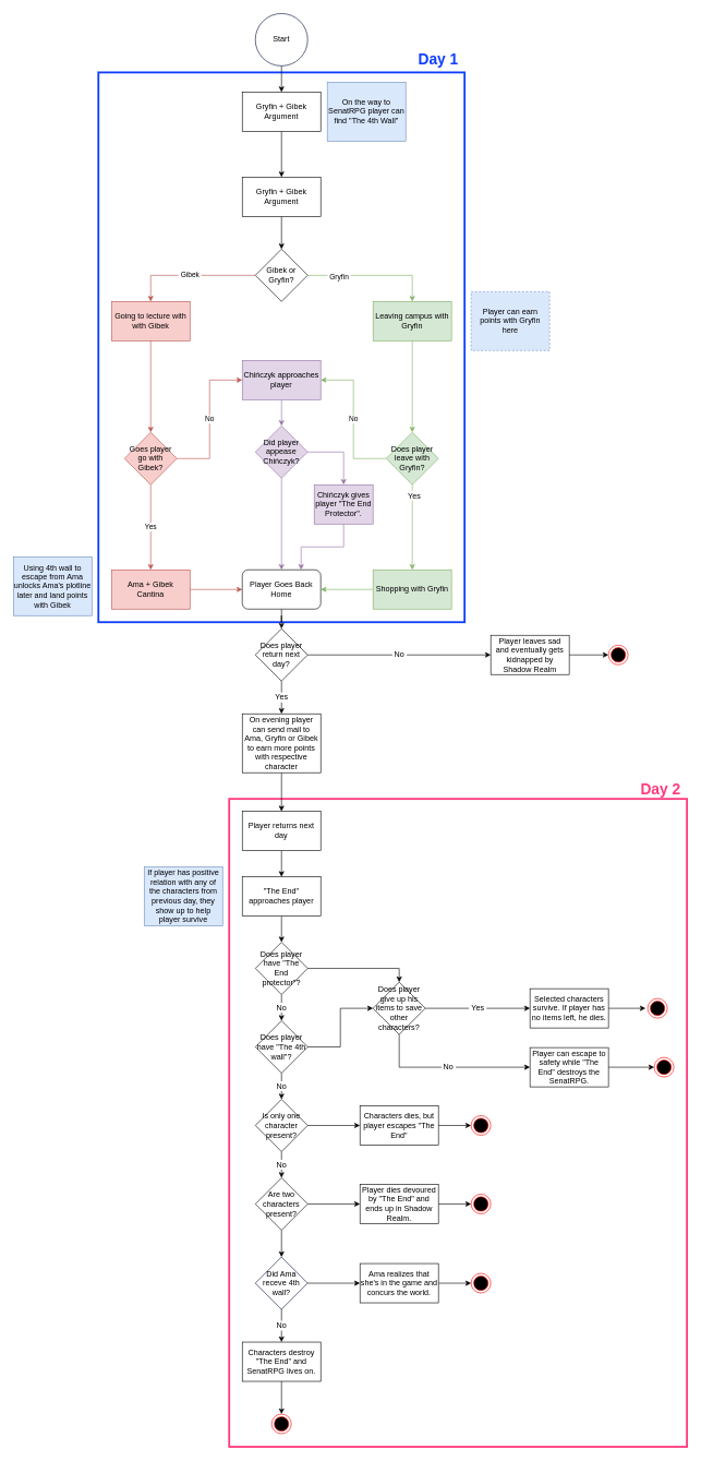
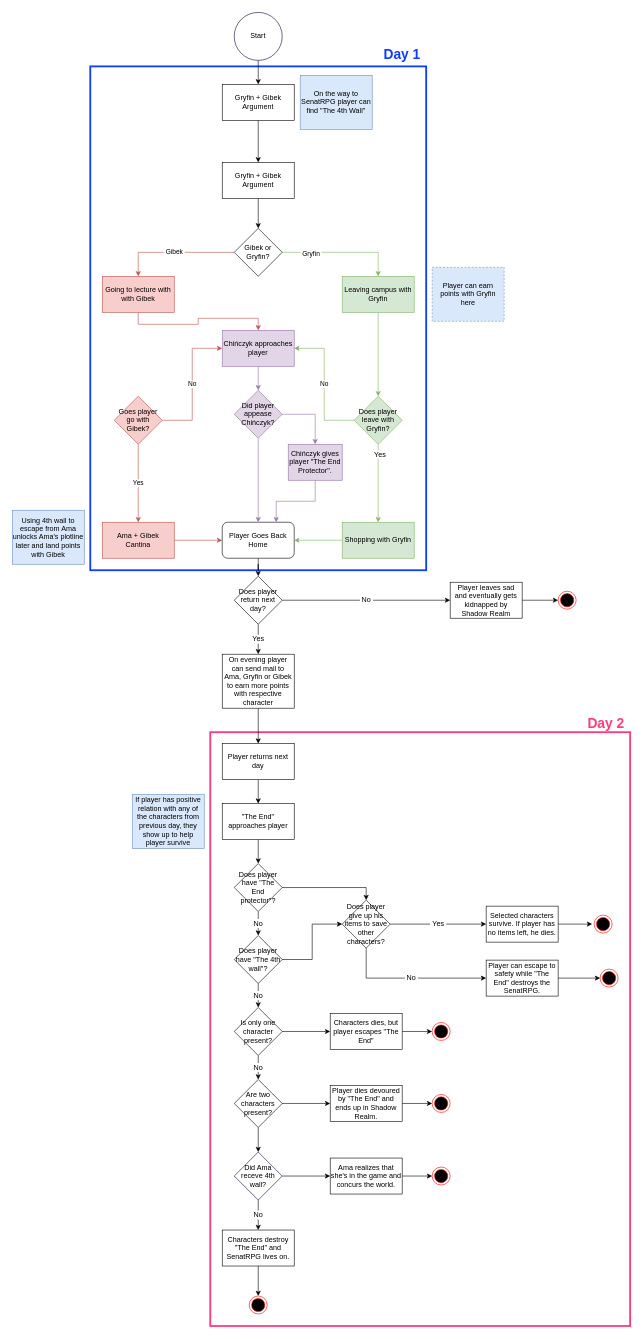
- <mxCell id="9" style="edgeStyle=orthogonalEdgeStyle;rounded=0;orthogonalLoop=1;jettySize=auto;html=1;entryX=0.5;entryY=0;entryDx=0;entryDy=0;fillColor=#f8cecc;strokeColor=#b85450;exitX=0.5;exitY=1;exitDx=0;exitDy=0;" edge="1" parent="1" source="10" target="15"><mxGeometry relative="1" as="geometry" /></mxCell>
+ <mxCell id="9" style="edgeStyle=orthogonalEdgeStyle;rounded=0;orthogonalLoop=1;jettySize=auto;html=1;fillColor=#f8cecc;strokeColor=#b85450;exitX=0.5;exitY=1;exitDx=0;exitDy=0;" edge="1" parent="1" source="10" target="31"><mxGeometry relative="1" as="geometry" /></mxCell>
